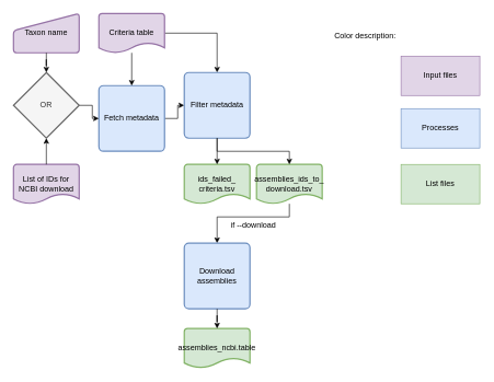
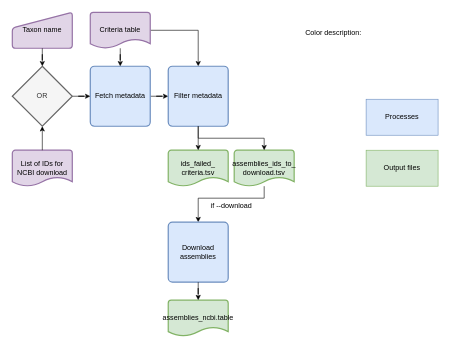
- <mxCell id="24" value="Input files" style="rounded=0;whiteSpace=wrap;html=1;fillColor=#e1d5e7;strokeColor=#9673a6;" vertex="1" parent="1"><mxGeometry x="610" y="85" width="120" height="60" as="geometry" /></mxCell>
- <mxCell id="3" value="Fetch metadata" style="rounded=1;whiteSpace=wrap;html=1;absoluteArcSize=1;arcSize=14;strokeWidth=2;fillColor=#dae8fc;strokeColor=#6c8ebf;" vertex="1" parent="1"><mxGeometry x="150" y="130" width="100" height="100" as="geometry" /></mxCell>
+ <mxCell id="3" value="Fetch metadata" style="rounded=1;whiteSpace=wrap;html=1;absoluteArcSize=1;arcSize=14;strokeWidth=2;fillColor=#dae8fc;strokeColor=#6c8ebf;" vertex="1" parent="1"><mxGeometry x="150" y="110" width="100" height="100" as="geometry" /></mxCell>
- <mxCell id="25" value="List files" style="rounded=0;whiteSpace=wrap;html=1;fillColor=#d5e8d4;strokeColor=#82b366;" vertex="1" parent="1"><mxGeometry x="610" y="250" width="120" height="60" as="geometry" /></mxCell>
+ <mxCell id="25" value="Output files" style="rounded=0;whiteSpace=wrap;html=1;fillColor=#d5e8d4;strokeColor=#82b366;" vertex="1" parent="1"><mxGeometry x="610" y="250" width="120" height="60" as="geometry" /></mxCell>
